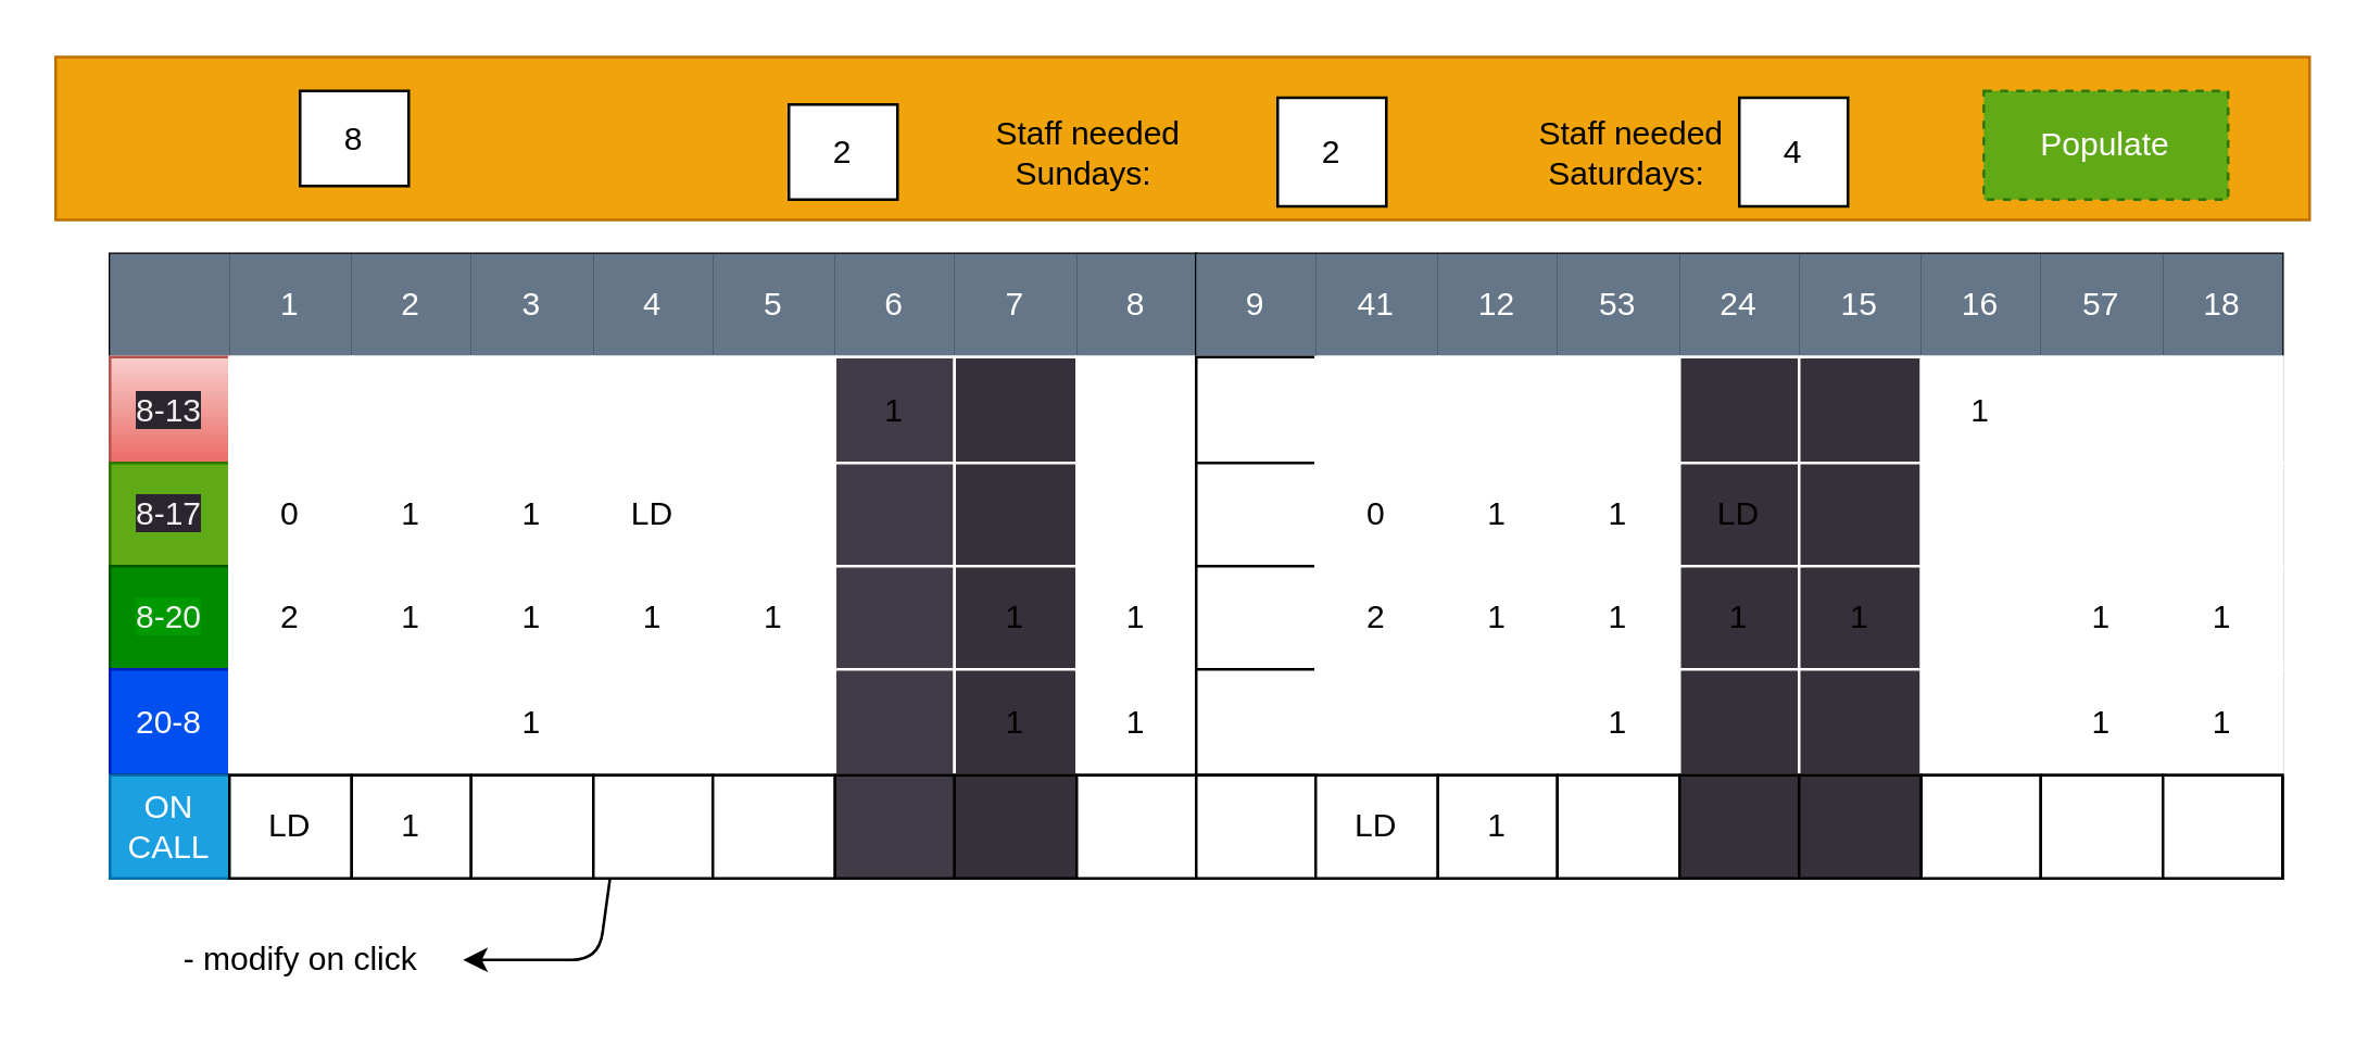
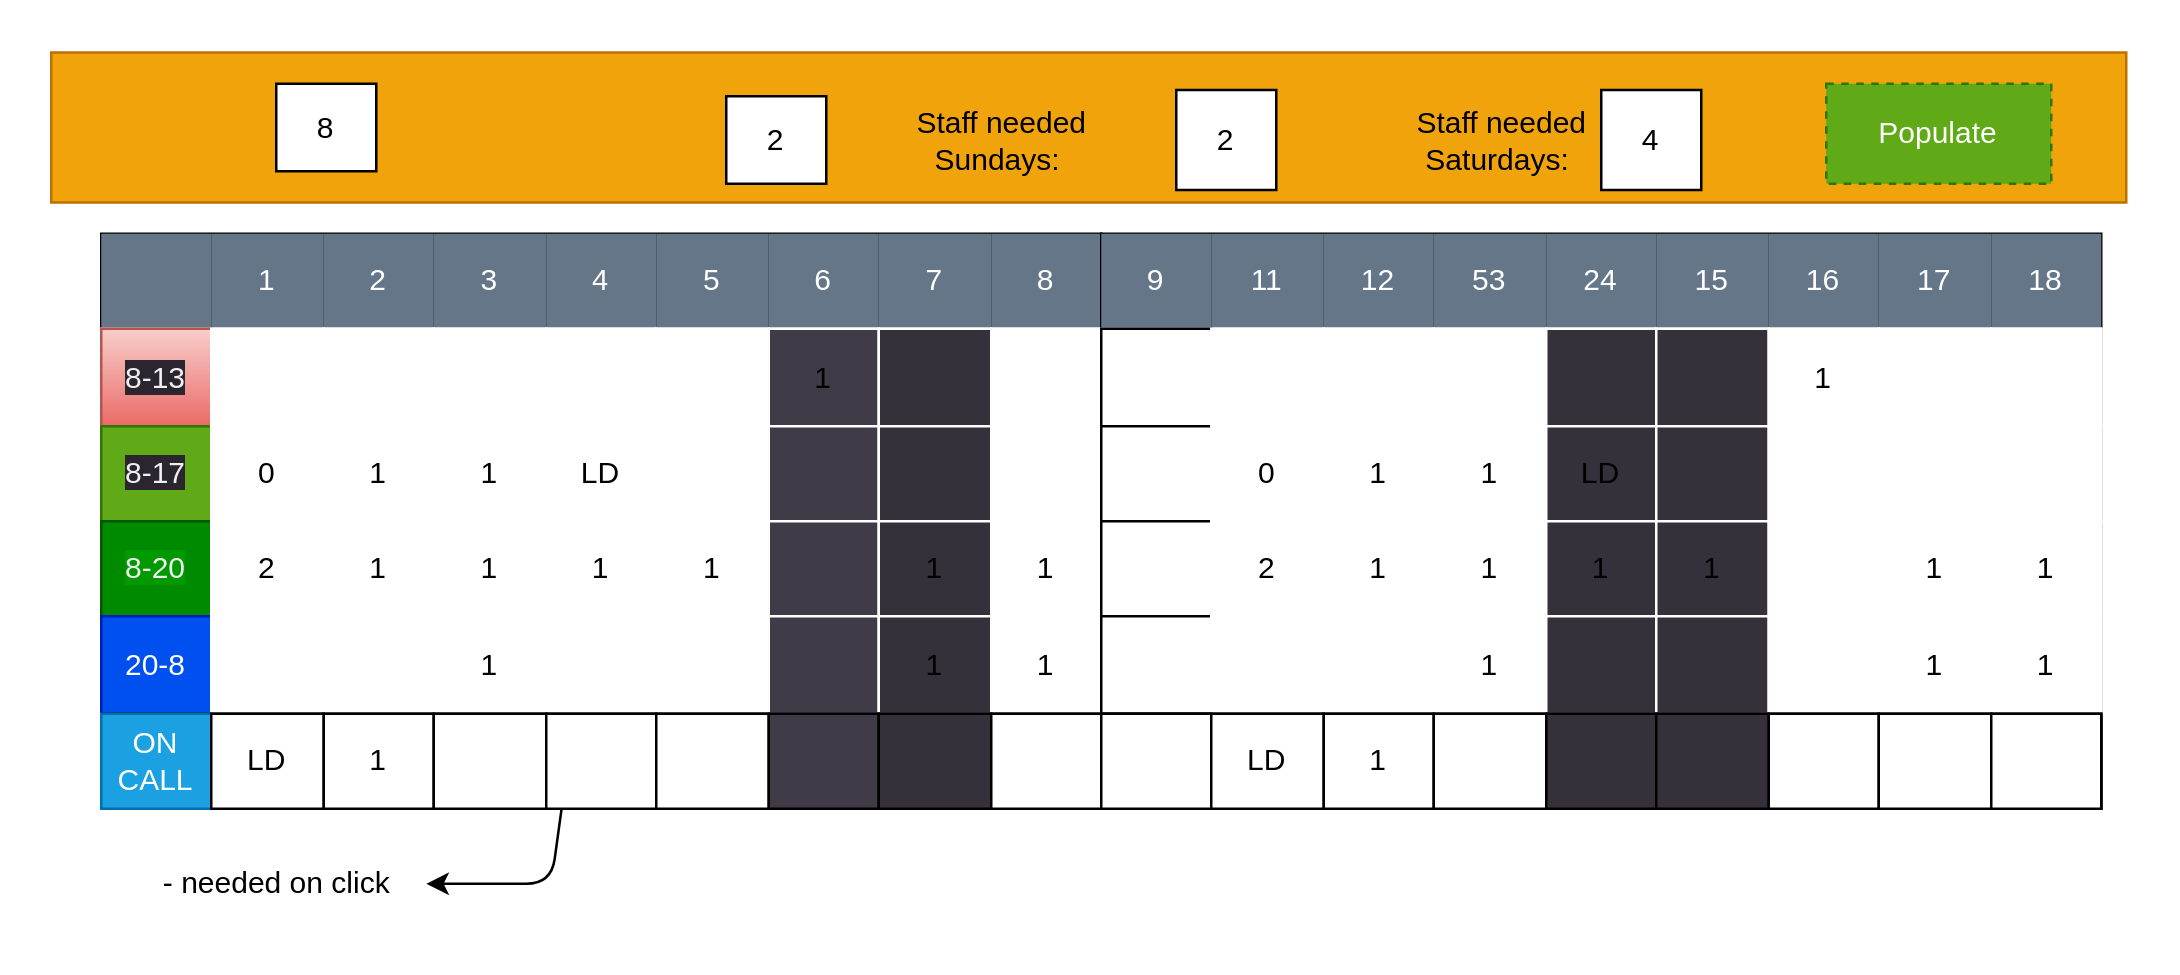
- <mxCell id="76" value="41" style="shape=partialRectangle;html=1;whiteSpace=wrap;connectable=0;overflow=hidden;top=0;left=0;bottom=0;right=0;pointerEvents=1;fillColor=#647687;strokeColor=#314354;fontColor=#ffffff;" vertex="1" parent="74"><mxGeometry x="44" width="45" height="38" as="geometry"><mxRectangle width="45" height="38" as="alternateBounds" /></mxGeometry></mxCell>
+ <mxCell id="76" value="11" style="shape=partialRectangle;html=1;whiteSpace=wrap;connectable=0;overflow=hidden;top=0;left=0;bottom=0;right=0;pointerEvents=1;fillColor=#647687;strokeColor=#314354;fontColor=#ffffff;" vertex="1" parent="74"><mxGeometry x="44" width="45" height="38" as="geometry"><mxRectangle width="45" height="38" as="alternateBounds" /></mxGeometry></mxCell>
- <mxCell id="82" value="57" style="shape=partialRectangle;html=1;whiteSpace=wrap;connectable=0;overflow=hidden;fillColor=#647687;top=0;left=0;bottom=0;right=0;pointerEvents=1;strokeColor=#314354;fontColor=#ffffff;" vertex="1" parent="74"><mxGeometry x="311" width="45" height="38" as="geometry"><mxRectangle width="45" height="38" as="alternateBounds" /></mxGeometry></mxCell>
+ <mxCell id="82" value="17" style="shape=partialRectangle;html=1;whiteSpace=wrap;connectable=0;overflow=hidden;fillColor=#647687;top=0;left=0;bottom=0;right=0;pointerEvents=1;strokeColor=#314354;fontColor=#ffffff;" vertex="1" parent="74"><mxGeometry x="311" width="45" height="38" as="geometry"><mxRectangle width="45" height="38" as="alternateBounds" /></mxGeometry></mxCell>
- <mxCell id="134" value="- modify on click" style="text;html=1;align=center;verticalAlign=middle;resizable=0;points=[];autosize=1;strokeColor=none;fillColor=none;" vertex="1" parent="1"><mxGeometry x="55" y="338" width="110" height="30" as="geometry" /></mxCell>
+ <mxCell id="134" value="- needed on click" style="text;html=1;align=center;verticalAlign=middle;resizable=0;points=[];autosize=1;strokeColor=none;fillColor=none;" vertex="1" parent="1"><mxGeometry x="55" y="338" width="110" height="30" as="geometry" /></mxCell>
